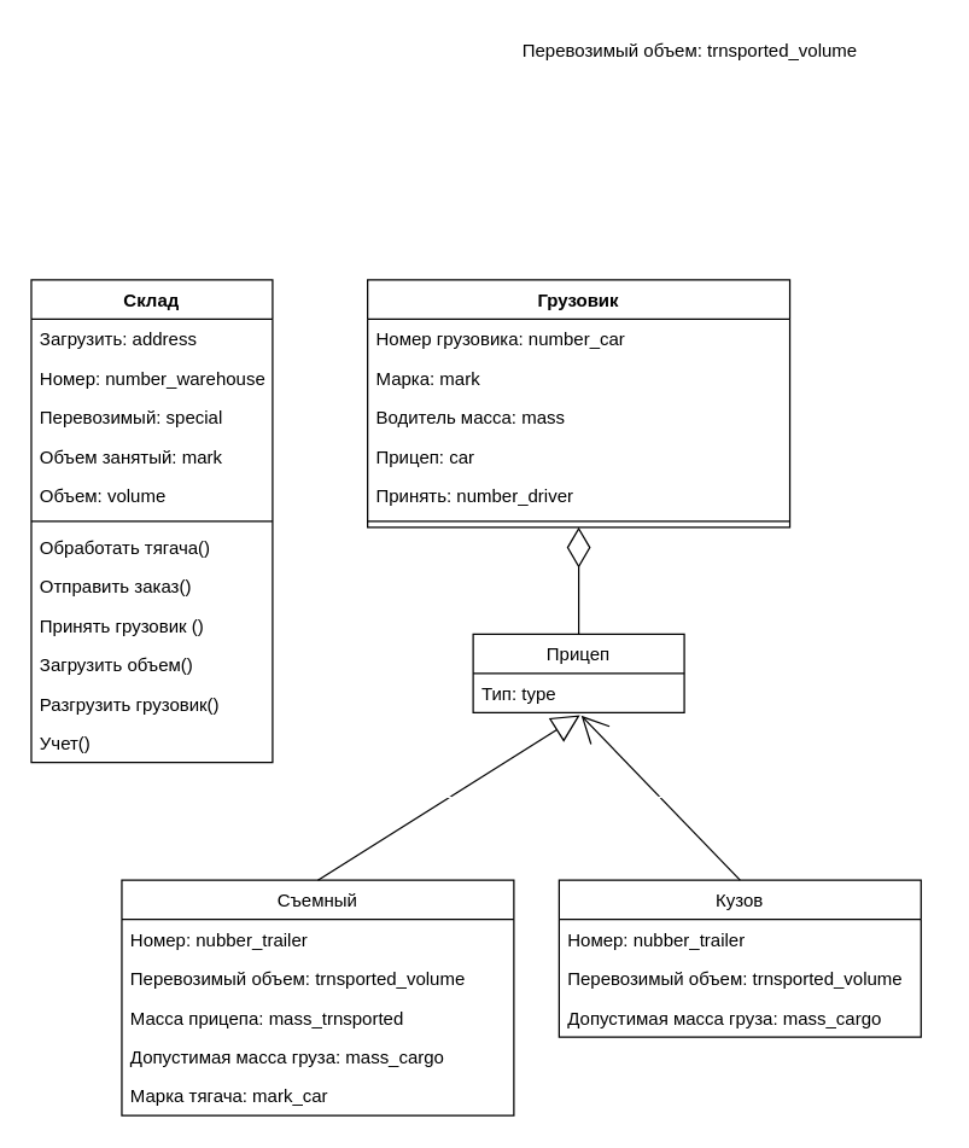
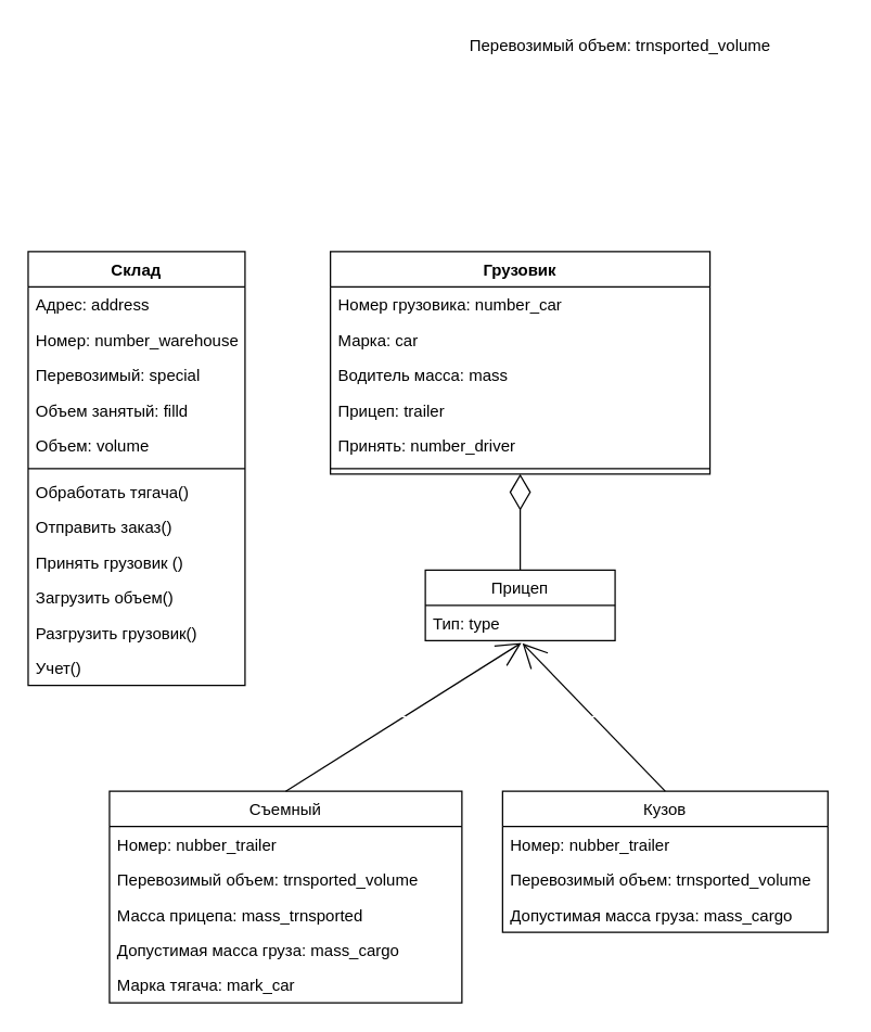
- <mxCell id="3" value="Загрузить: address" style="text;strokeColor=none;fillColor=none;align=left;verticalAlign=top;spacingLeft=4;spacingRight=4;overflow=hidden;rotatable=0;points=[[0,0.5],[1,0.5]];portConstraint=eastwest;" parent="2" vertex="1"><mxGeometry y="26" width="160" height="26" as="geometry" /></mxCell>
+ <mxCell id="3" value="Адрес: address" style="text;strokeColor=none;fillColor=none;align=left;verticalAlign=top;spacingLeft=4;spacingRight=4;overflow=hidden;rotatable=0;points=[[0,0.5],[1,0.5]];portConstraint=eastwest;" parent="2" vertex="1"><mxGeometry y="26" width="160" height="26" as="geometry" /></mxCell>
- <mxCell id="17" value="Марка: mark" style="text;strokeColor=none;fillColor=none;align=left;verticalAlign=top;spacingLeft=4;spacingRight=4;overflow=hidden;rotatable=0;points=[[0,0.5],[1,0.5]];portConstraint=eastwest;" vertex="1" parent="15"><mxGeometry y="52" width="280" height="26" as="geometry" /></mxCell>
+ <mxCell id="17" value="Марка: car" style="text;strokeColor=none;fillColor=none;align=left;verticalAlign=top;spacingLeft=4;spacingRight=4;overflow=hidden;rotatable=0;points=[[0,0.5],[1,0.5]];portConstraint=eastwest;" vertex="1" parent="15"><mxGeometry y="52" width="280" height="26" as="geometry" /></mxCell>
- <mxCell id="6" value="Объем занятый: mark" style="text;strokeColor=none;fillColor=none;align=left;verticalAlign=top;spacingLeft=4;spacingRight=4;overflow=hidden;rotatable=0;points=[[0,0.5],[1,0.5]];portConstraint=eastwest;" parent="2" vertex="1"><mxGeometry y="104" width="160" height="26" as="geometry" /></mxCell>
+ <mxCell id="6" value="Объем занятый: filld" style="text;strokeColor=none;fillColor=none;align=left;verticalAlign=top;spacingLeft=4;spacingRight=4;overflow=hidden;rotatable=0;points=[[0,0.5],[1,0.5]];portConstraint=eastwest;" parent="2" vertex="1"><mxGeometry y="104" width="160" height="26" as="geometry" /></mxCell>
- <mxCell id="19" value="Прицеп: car" style="text;strokeColor=none;fillColor=none;align=left;verticalAlign=top;spacingLeft=4;spacingRight=4;overflow=hidden;rotatable=0;points=[[0,0.5],[1,0.5]];portConstraint=eastwest;" vertex="1" parent="15"><mxGeometry y="104" width="280" height="26" as="geometry" /></mxCell>
+ <mxCell id="19" value="Прицеп: trailer" style="text;strokeColor=none;fillColor=none;align=left;verticalAlign=top;spacingLeft=4;spacingRight=4;overflow=hidden;rotatable=0;points=[[0,0.5],[1,0.5]];portConstraint=eastwest;" vertex="1" parent="15"><mxGeometry y="104" width="280" height="26" as="geometry" /></mxCell>
- <mxCell id="35" value="Extends" style="endArrow=block;endSize=16;endFill=0;html=1;exitX=0.5;exitY=0;exitDx=0;exitDy=0;entryX=0.506;entryY=1.059;entryDx=0;entryDy=0;entryPerimeter=0;fontSize=1;fontColor=#FFFFFF;" edge="1" parent="1" source="25" target="24"><mxGeometry width="160" relative="1" as="geometry"><mxPoint x="-10" y="590" as="sourcePoint" /><mxPoint x="150" y="590" as="targetPoint" /><Array as="points" /></mxGeometry></mxCell>
+ <mxCell id="35" value="Extends" style="endArrow=open;endSize=16;endFill=0;html=1;exitX=0.5;exitY=0;exitDx=0;exitDy=0;entryX=0.506;entryY=1.059;entryDx=0;entryDy=0;entryPerimeter=0;fontSize=1;fontColor=#FFFFFF;" edge="1" parent="1" source="25" target="24"><mxGeometry width="160" relative="1" as="geometry"><mxPoint x="-10" y="590" as="sourcePoint" /><mxPoint x="150" y="590" as="targetPoint" /><Array as="points" /></mxGeometry></mxCell>
